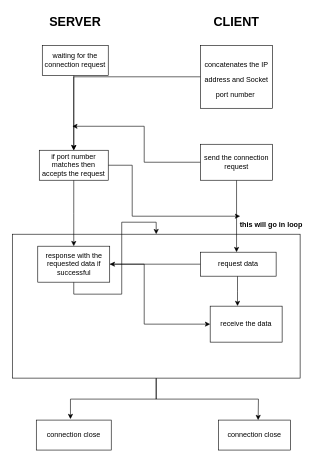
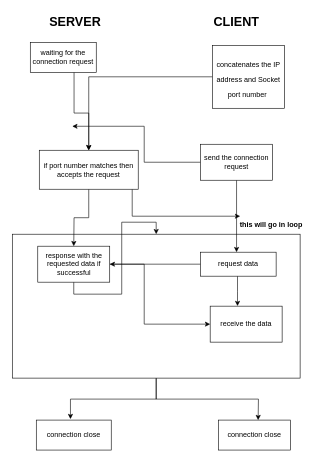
- <mxCell id="6" value="waiting for the connection request" style="rounded=0;whiteSpace=wrap;html=1;" vertex="1" parent="1"><mxGeometry x="70" y="75" width="110" height="50" as="geometry" /></mxCell>
+ <mxCell id="6" value="waiting for the connection request" style="rounded=0;whiteSpace=wrap;html=1;" vertex="1" parent="1"><mxGeometry x="50" y="70" width="110" height="50" as="geometry" /></mxCell>
- <mxCell id="10" value="&lt;font style=&quot;font-size: 12px&quot;&gt;concatenates the IP address and Socket port number&amp;nbsp;&lt;/font&gt;" style="whiteSpace=wrap;html=1;fontSize=21;" vertex="1" parent="1"><mxGeometry x="334" y="75" width="120" height="105" as="geometry" /></mxCell>
+ <mxCell id="10" value="&lt;font style=&quot;font-size: 12px&quot;&gt;concatenates the IP address and Socket port number&amp;nbsp;&lt;/font&gt;" style="whiteSpace=wrap;html=1;fontSize=21;" vertex="1" parent="1"><mxGeometry x="354" y="75" width="120" height="105" as="geometry" /></mxCell>
- <mxCell id="16" value="if port number matches then accepts the request" style="rounded=0;whiteSpace=wrap;html=1;fontSize=12;" vertex="1" parent="1"><mxGeometry x="65" y="250" width="115" height="50" as="geometry" /></mxCell>
+ <mxCell id="16" value="if port number matches then accepts the request" style="rounded=0;whiteSpace=wrap;html=1;fontSize=12;" vertex="1" parent="1"><mxGeometry x="65" y="250" width="165" height="65" as="geometry" /></mxCell>
